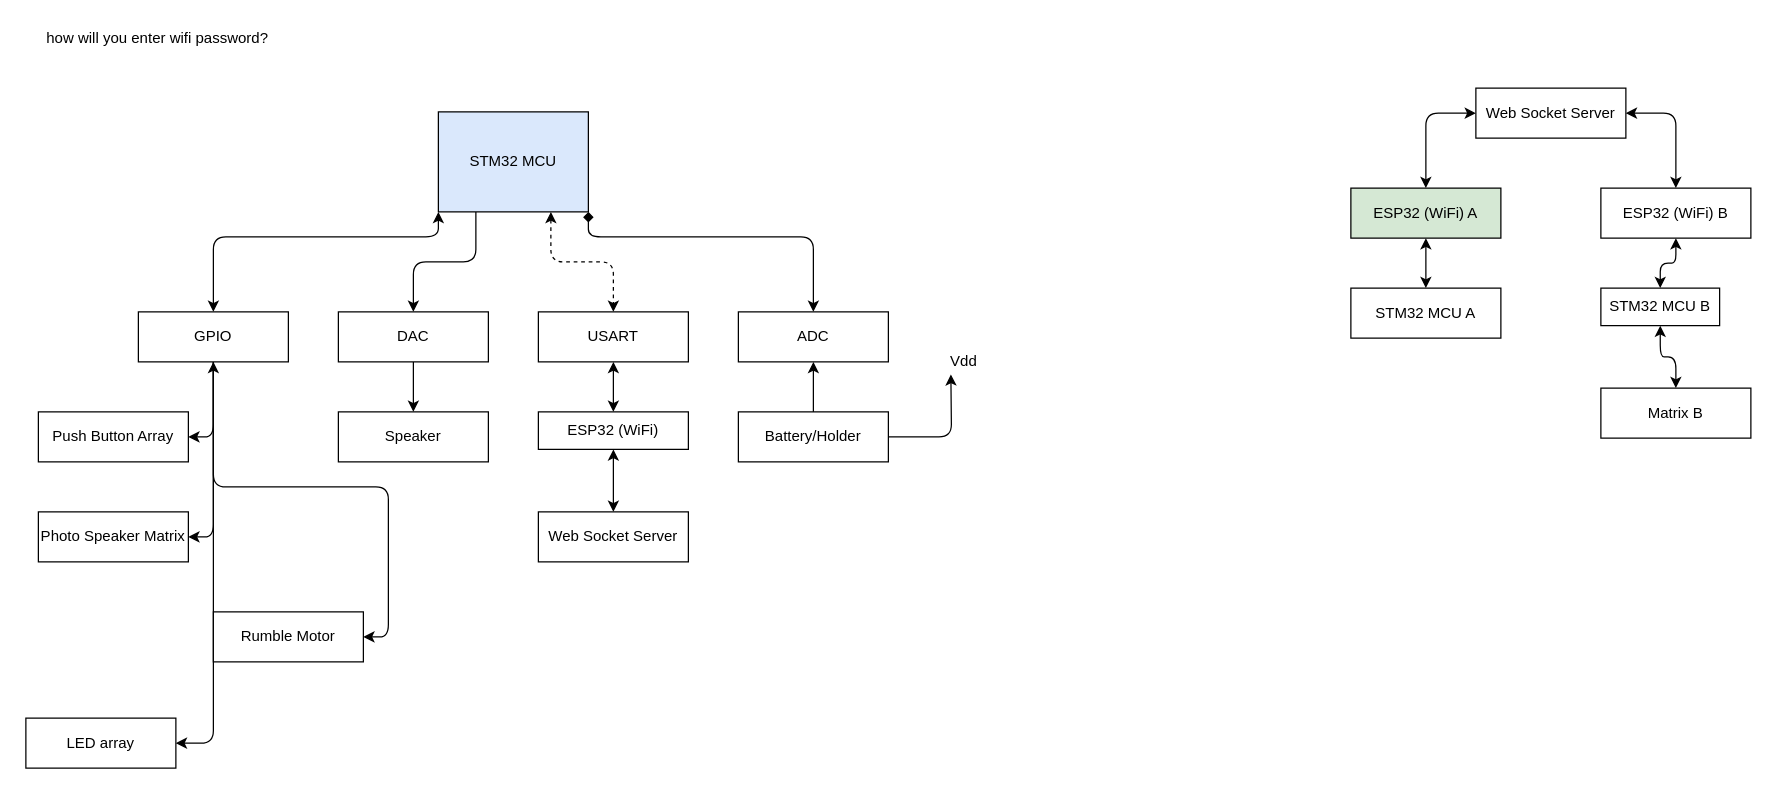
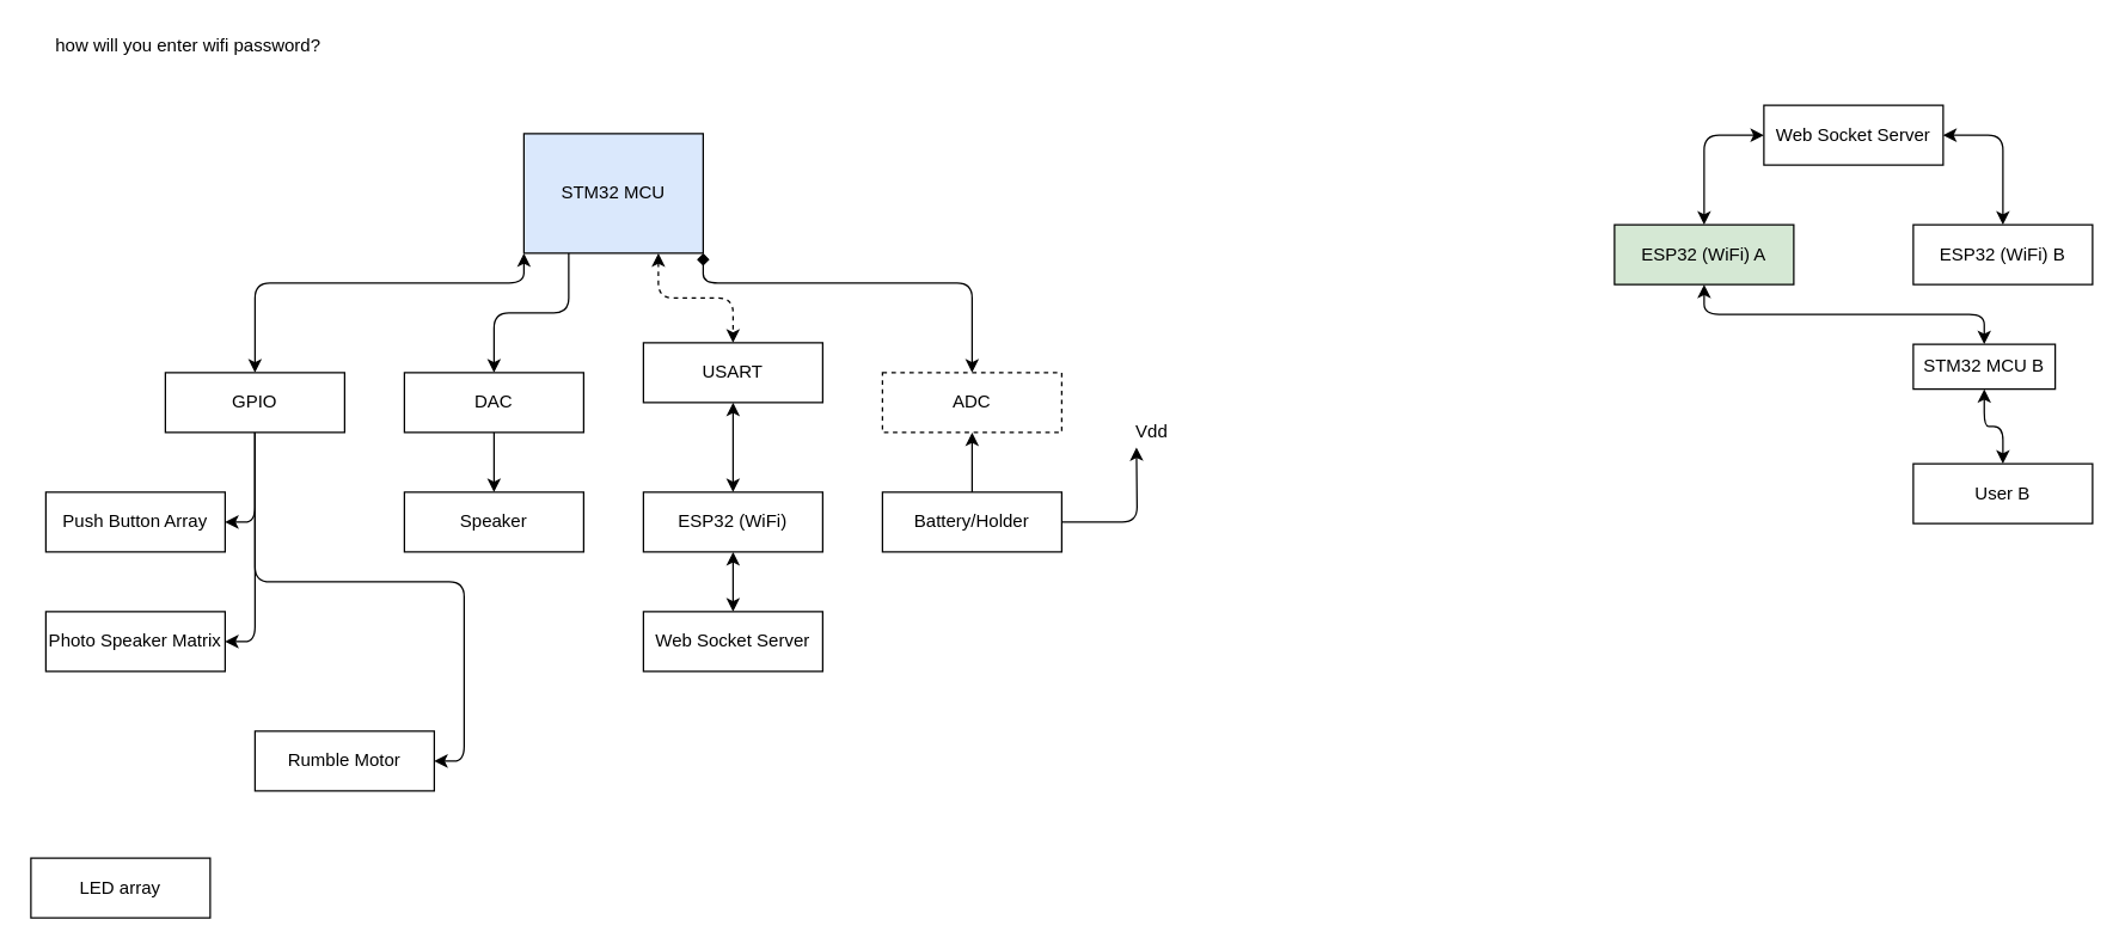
- <mxCell id="35" style="edgeStyle=orthogonalEdgeStyle;rounded=1;orthogonalLoop=1;jettySize=auto;html=1;exitX=0.5;exitY=0;exitDx=0;exitDy=0;entryX=0.5;entryY=1;entryDx=0;entryDy=0;startArrow=classic;startFill=1;" edge="1" parent="1" source="36" target="38"><mxGeometry relative="1" as="geometry" /></mxCell>
+ <mxCell id="35" style="edgeStyle=orthogonalEdgeStyle;rounded=1;orthogonalLoop=1;jettySize=auto;html=1;exitX=0.5;exitY=0;exitDx=0;exitDy=0;startArrow=classic;startFill=1;" edge="1" parent="1" source="36" target="34"><mxGeometry relative="1" as="geometry" /></mxCell>
- <mxCell id="30" style="edgeStyle=orthogonalEdgeStyle;rounded=1;orthogonalLoop=1;jettySize=auto;html=1;exitX=0.5;exitY=0;exitDx=0;exitDy=0;entryX=0.5;entryY=1;entryDx=0;entryDy=0;startArrow=classic;startFill=1;" edge="1" parent="1" source="31" target="34"><mxGeometry relative="1" as="geometry" /></mxCell>
- <mxCell id="31" value="STM32 MCU A" style="rounded=0;whiteSpace=wrap;html=1;" vertex="1" parent="1"><mxGeometry x="1080" y="230" width="120" height="40" as="geometry" /></mxCell>
- <mxCell id="25" value="USART" style="rounded=0;whiteSpace=wrap;html=1;" vertex="1" parent="1"><mxGeometry x="430" y="249" width="120" height="40" as="geometry" /></mxCell>
+ <mxCell id="25" value="USART" style="rounded=0;whiteSpace=wrap;html=1;" vertex="1" parent="1"><mxGeometry x="430" y="229" width="120" height="40" as="geometry" /></mxCell>
- <mxCell id="27" value="ADC" style="rounded=0;whiteSpace=wrap;html=1;" vertex="1" parent="1"><mxGeometry x="590" y="249" width="120" height="40" as="geometry" /></mxCell>
+ <mxCell id="27" value="ADC" style="rounded=0;whiteSpace=wrap;html=1;dashed=1;" vertex="1" parent="1"><mxGeometry x="590" y="249" width="120" height="40" as="geometry" /></mxCell>
- <mxCell id="40" value="Matrix B" style="rounded=0;whiteSpace=wrap;html=1;" vertex="1" parent="1"><mxGeometry x="1280" y="310" width="120" height="40" as="geometry" /></mxCell>
+ <mxCell id="40" value="User B" style="rounded=0;whiteSpace=wrap;html=1;" vertex="1" parent="1"><mxGeometry x="1280" y="310" width="120" height="40" as="geometry" /></mxCell>
- <mxCell id="7" value="ESP32 (WiFi)" style="rounded=0;whiteSpace=wrap;html=1;" parent="1" vertex="1"><mxGeometry x="430" y="329" width="120" height="30" as="geometry" /></mxCell>
+ <mxCell id="7" value="ESP32 (WiFi)" style="rounded=0;whiteSpace=wrap;html=1;" parent="1" vertex="1"><mxGeometry x="430" y="329" width="120" height="40" as="geometry" /></mxCell>
- <mxCell id="20" style="edgeStyle=orthogonalEdgeStyle;rounded=1;orthogonalLoop=1;jettySize=auto;html=1;exitX=0.5;exitY=1;exitDx=0;exitDy=0;entryX=1;entryY=0.5;entryDx=0;entryDy=0;startArrow=classic;startFill=1;" edge="1" parent="1" source="21" target="10"><mxGeometry relative="1" as="geometry" /></mxCell>
